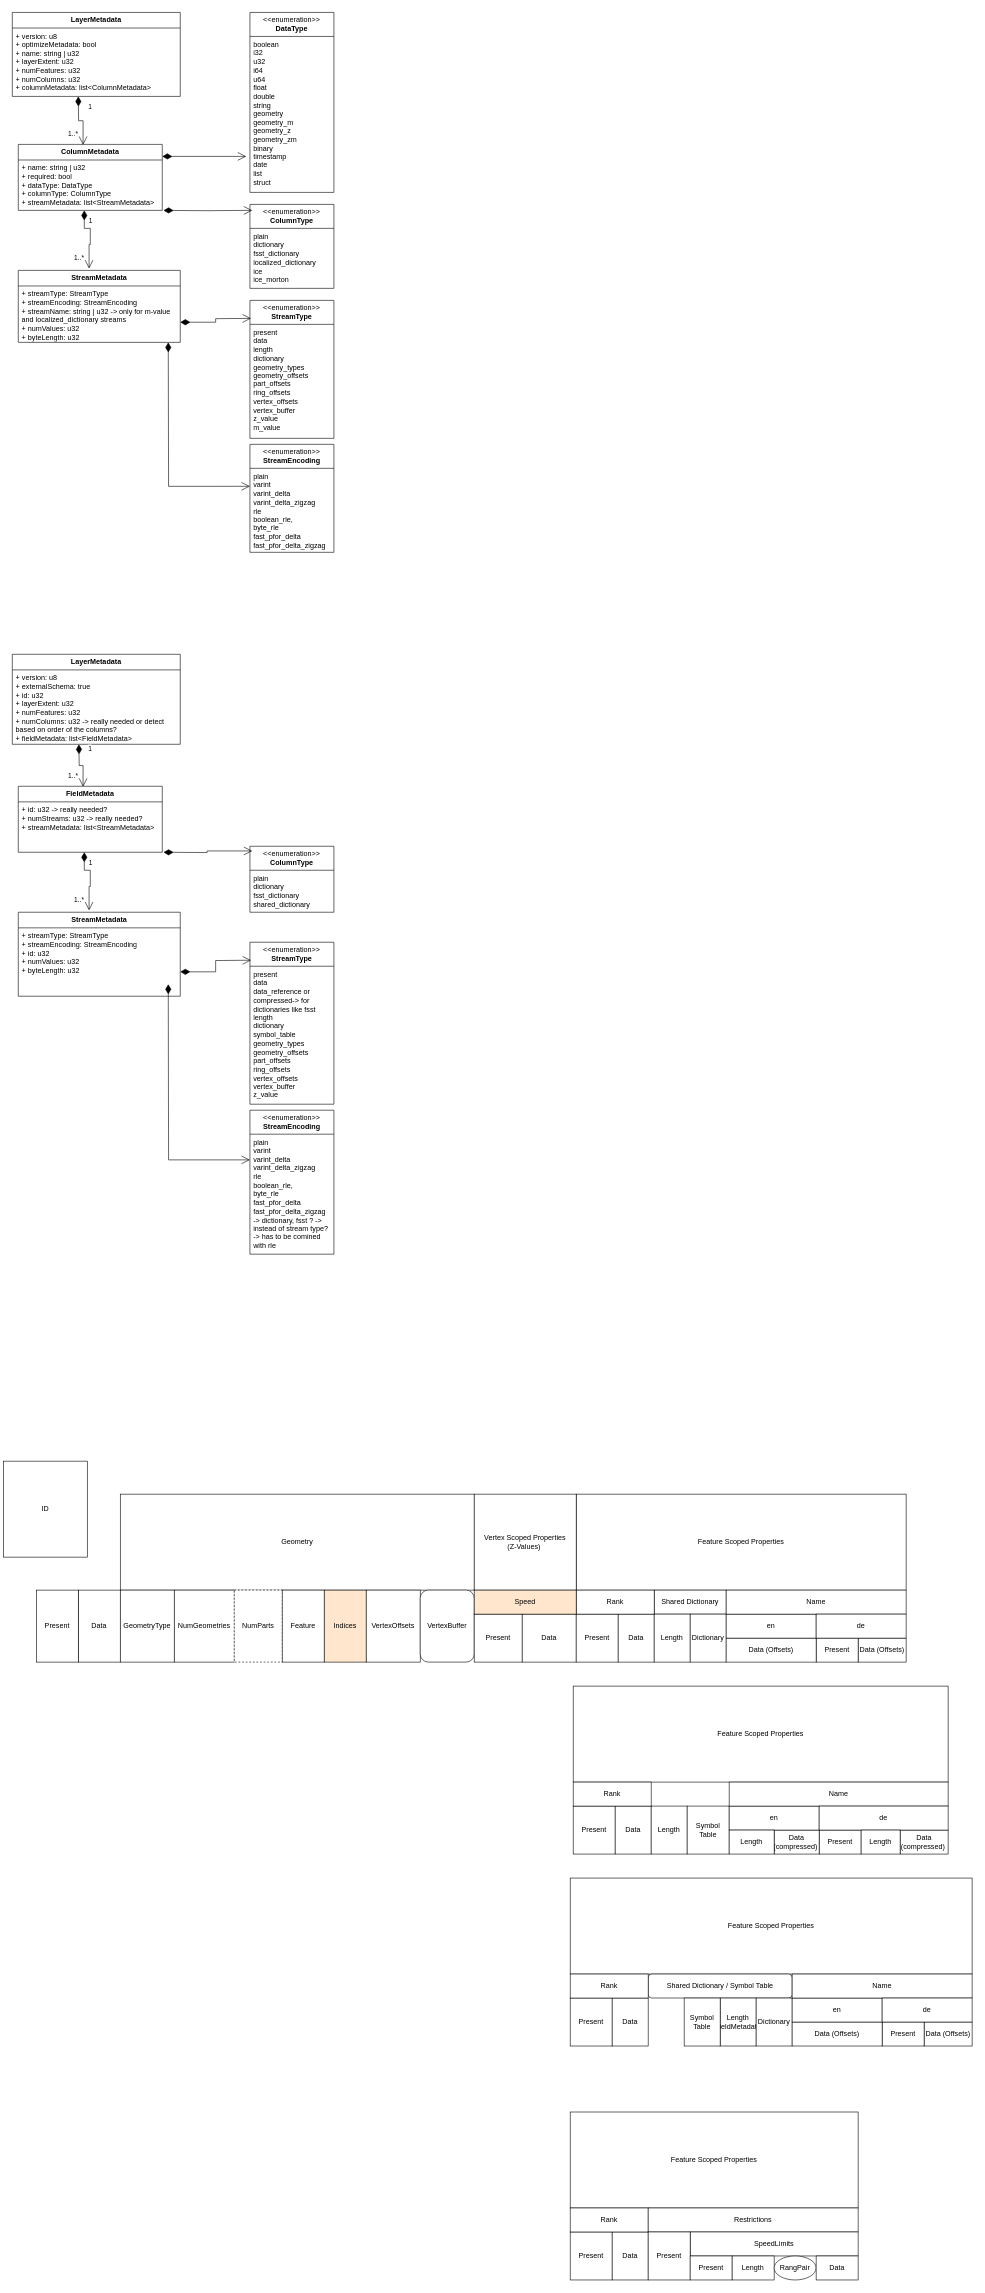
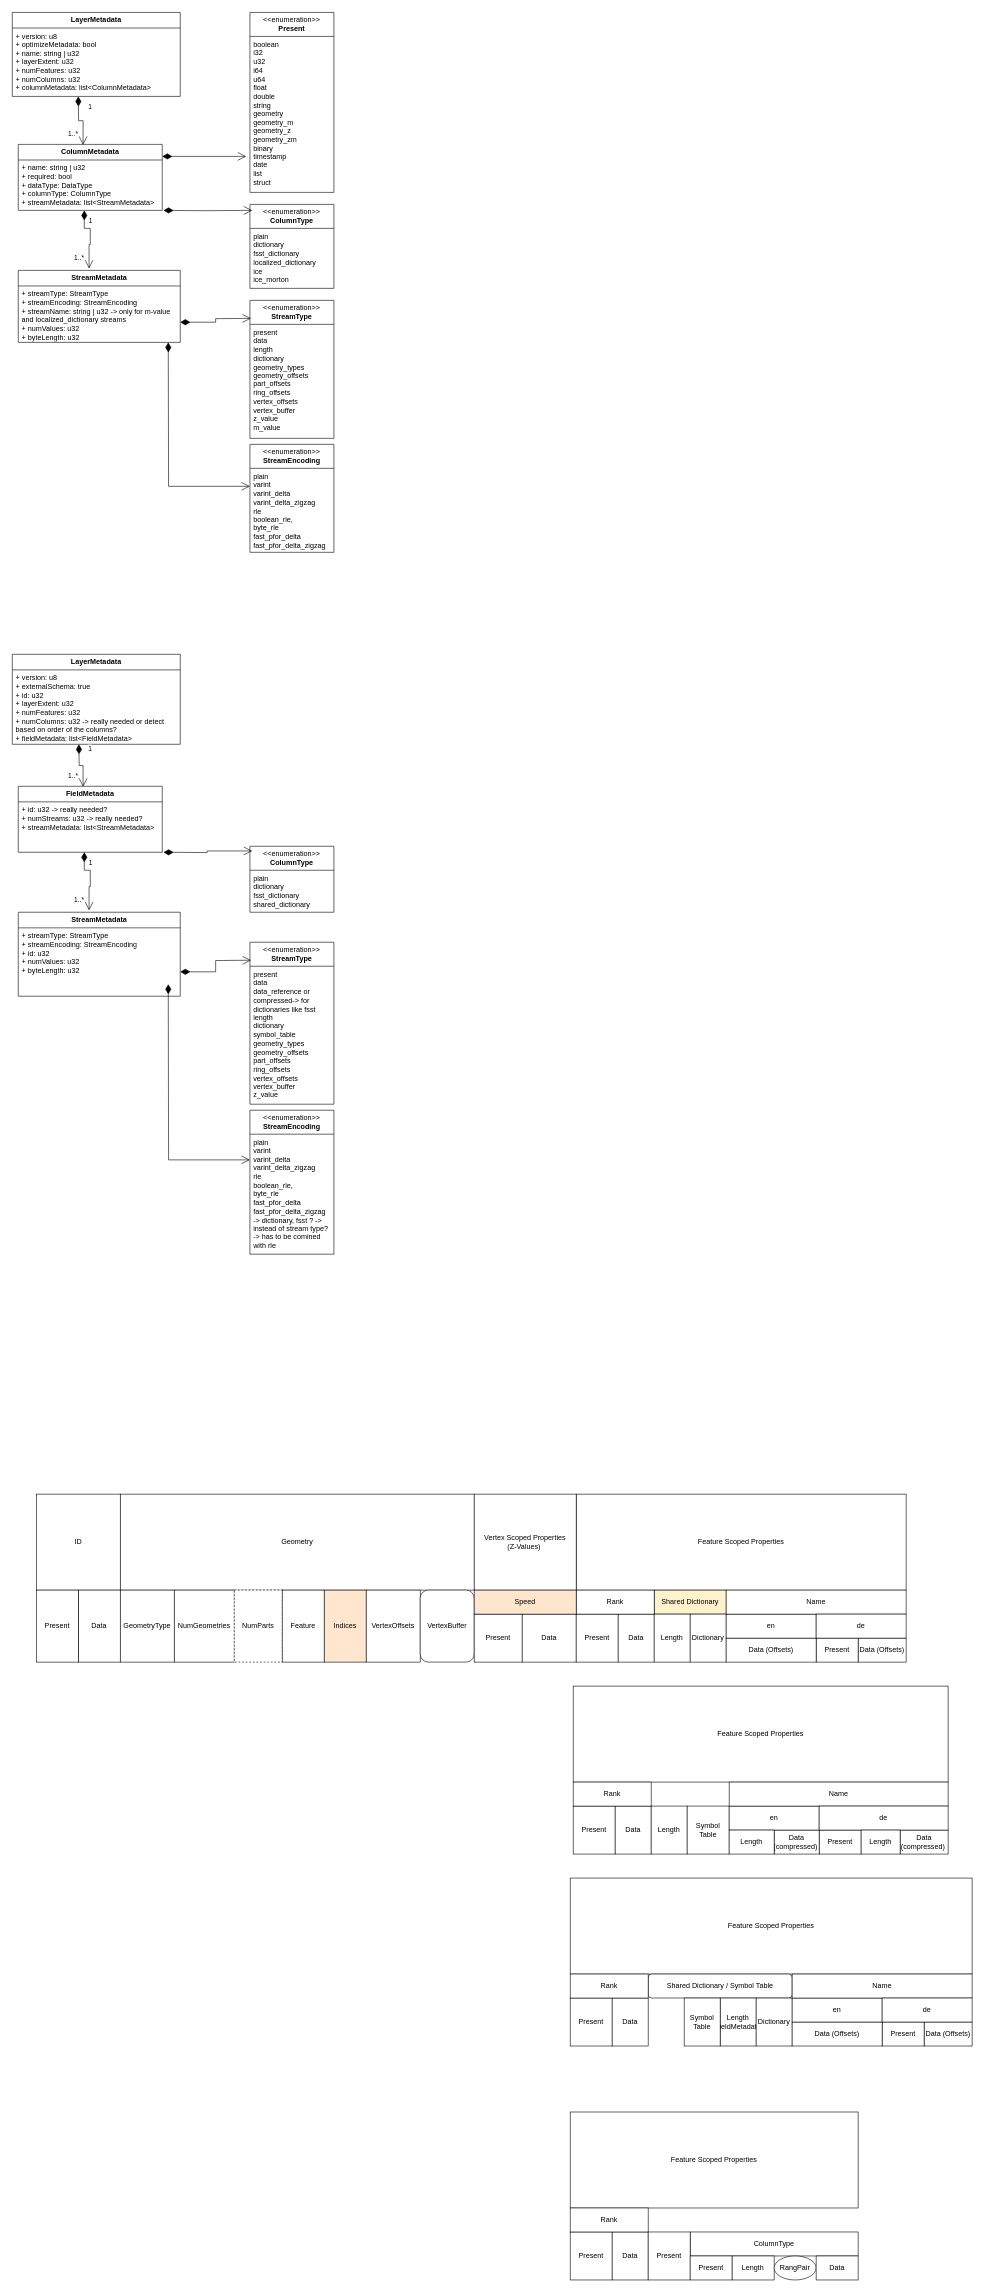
- <mxCell id="5" value="&amp;lt;&amp;lt;enumeration&amp;gt;&amp;gt;&lt;br style=&quot;border-color: var(--border-color); font-weight: 700;&quot;&gt;&lt;b&gt;DataType&lt;/b&gt;" style="swimlane;fontStyle=0;childLayout=stackLayout;horizontal=1;startSize=40;fillColor=none;horizontalStack=0;resizeParent=1;resizeParentMax=0;resizeLast=0;collapsible=1;marginBottom=0;whiteSpace=wrap;html=1;" parent="1" vertex="1"><mxGeometry x="416.13" y="20" width="140" height="300" as="geometry" /></mxCell>
+ <mxCell id="5" value="&amp;lt;&amp;lt;enumeration&amp;gt;&amp;gt;&lt;br style=&quot;border-color: var(--border-color); font-weight: 700;&quot;&gt;&lt;b&gt;Present&lt;/b&gt;" style="swimlane;fontStyle=0;childLayout=stackLayout;horizontal=1;startSize=40;fillColor=none;horizontalStack=0;resizeParent=1;resizeParentMax=0;resizeLast=0;collapsible=1;marginBottom=0;whiteSpace=wrap;html=1;" parent="1" vertex="1"><mxGeometry x="416.13" y="20" width="140" height="300" as="geometry" /></mxCell>
- <mxCell id="49" value="ID" style="rounded=0;whiteSpace=wrap;html=1;" vertex="1" parent="1"><mxGeometry x="5" y="2435" width="140" height="160" as="geometry" /></mxCell>
+ <mxCell id="49" value="ID" style="rounded=0;whiteSpace=wrap;html=1;" vertex="1" parent="1"><mxGeometry x="60" y="2490" width="140" height="160" as="geometry" /></mxCell>
- <mxCell id="48" value="Shared Dictionary" style="rounded=0;whiteSpace=wrap;html=1;" vertex="1" parent="1"><mxGeometry x="1090" y="2650" width="120" height="40" as="geometry" /></mxCell>
+ <mxCell id="48" value="Shared Dictionary" style="rounded=0;whiteSpace=wrap;html=1;fillColor=#fff2cc;" vertex="1" parent="1"><mxGeometry x="1090" y="2650" width="120" height="40" as="geometry" /></mxCell>
- <mxCell id="107" value="Restrictions" style="rounded=0;whiteSpace=wrap;html=1;" vertex="1" parent="1"><mxGeometry x="1080" y="3680" width="350" height="40" as="geometry" /></mxCell>
- <mxCell id="108" value="SpeedLimits" style="rounded=0;whiteSpace=wrap;html=1;" vertex="1" parent="1"><mxGeometry x="1150" y="3720" width="280" height="40" as="geometry" /></mxCell>
+ <mxCell id="108" value="ColumnType" style="rounded=0;whiteSpace=wrap;html=1;" vertex="1" parent="1"><mxGeometry x="1150" y="3720" width="280" height="40" as="geometry" /></mxCell>
